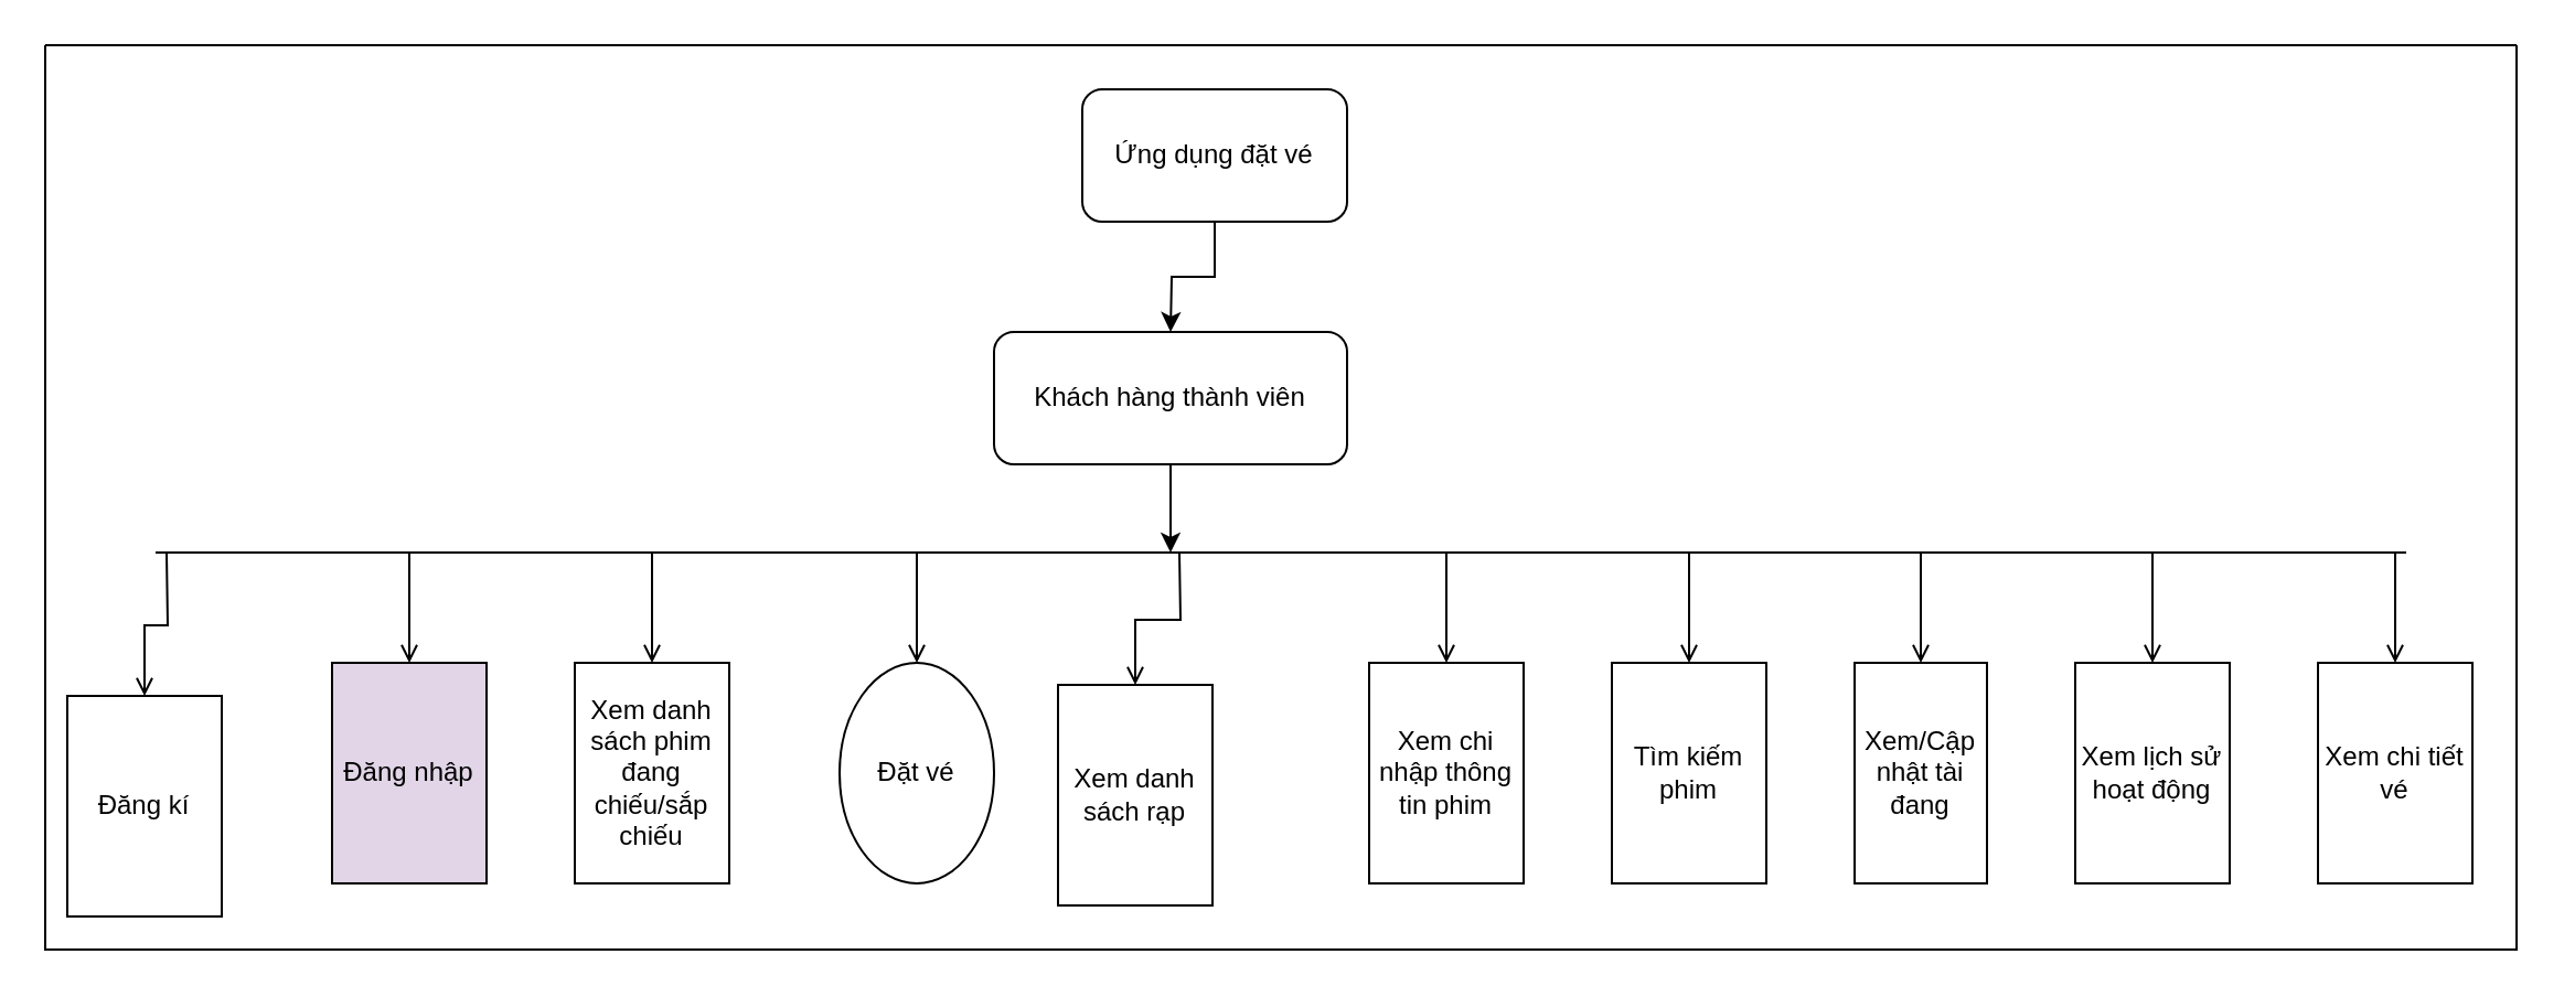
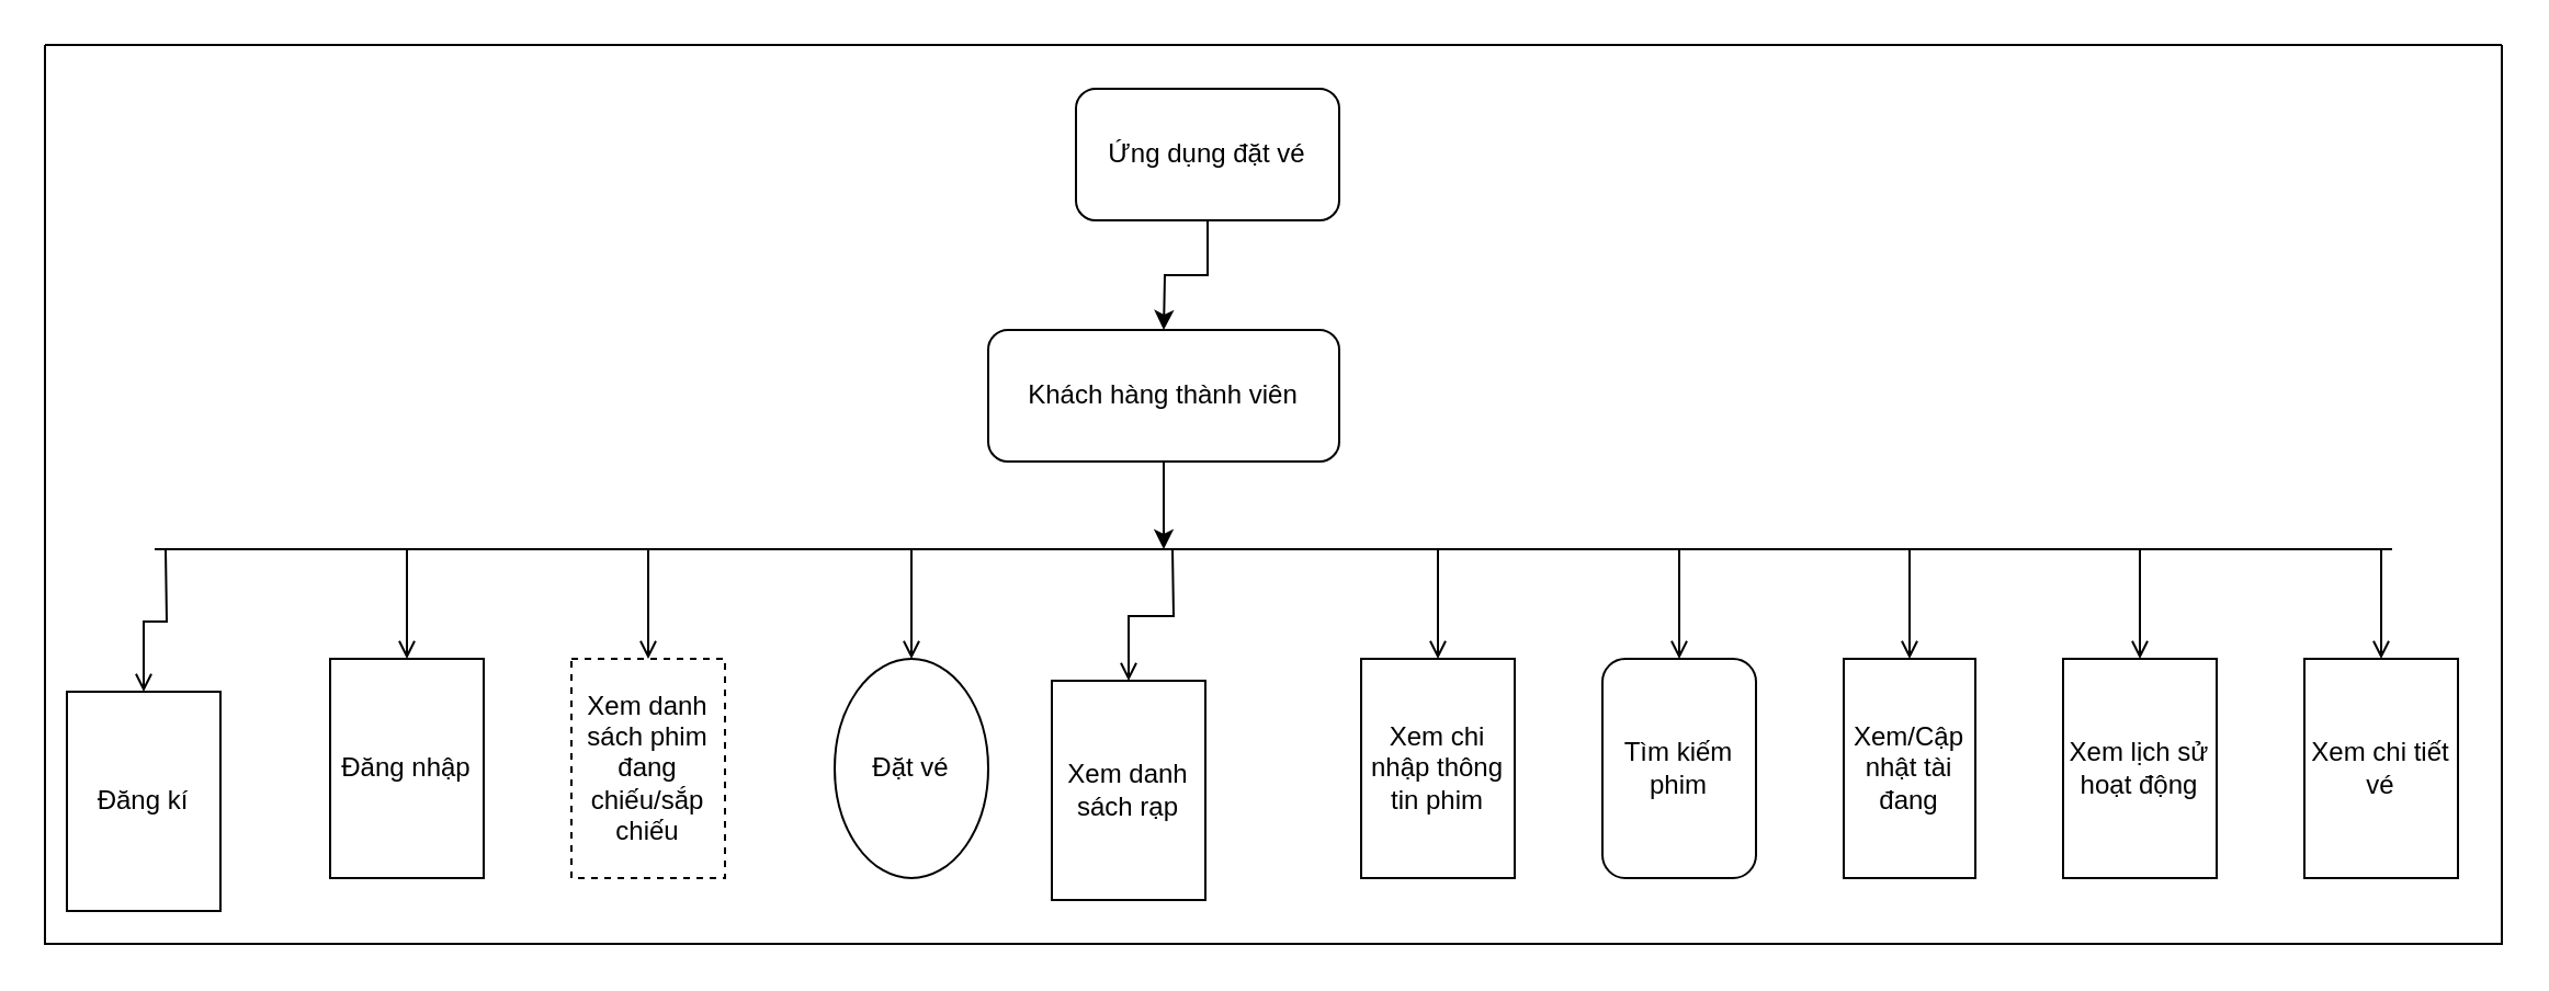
- <mxCell id="10" value="Đăng nhập" style="rounded=0;whiteSpace=wrap;html=1;fillColor=#e1d5e7;" vertex="1" parent="1"><mxGeometry x="150" y="300" width="70" height="100" as="geometry" /></mxCell>
+ <mxCell id="10" value="Đăng nhập" style="rounded=0;whiteSpace=wrap;html=1;" vertex="1" parent="1"><mxGeometry x="150" y="300" width="70" height="100" as="geometry" /></mxCell>
- <mxCell id="12" value="Xem danh sách phim đang chiếu/sắp chiếu" style="rounded=0;whiteSpace=wrap;html=1;" vertex="1" parent="1"><mxGeometry x="260" y="300" width="70" height="100" as="geometry" /></mxCell>
+ <mxCell id="12" value="Xem danh sách phim đang chiếu/sắp chiếu" style="rounded=0;whiteSpace=wrap;html=1;dashed=1;" vertex="1" parent="1"><mxGeometry x="260" y="300" width="70" height="100" as="geometry" /></mxCell>
- <mxCell id="20" value="Tìm kiếm phim" style="rounded=0;whiteSpace=wrap;html=1;" vertex="1" parent="1"><mxGeometry x="730" y="300" width="70" height="100" as="geometry" /></mxCell>
+ <mxCell id="20" value="Tìm kiếm phim" style="whiteSpace=wrap;html=1;rounded=1;" vertex="1" parent="1"><mxGeometry x="730" y="300" width="70" height="100" as="geometry" /></mxCell>
